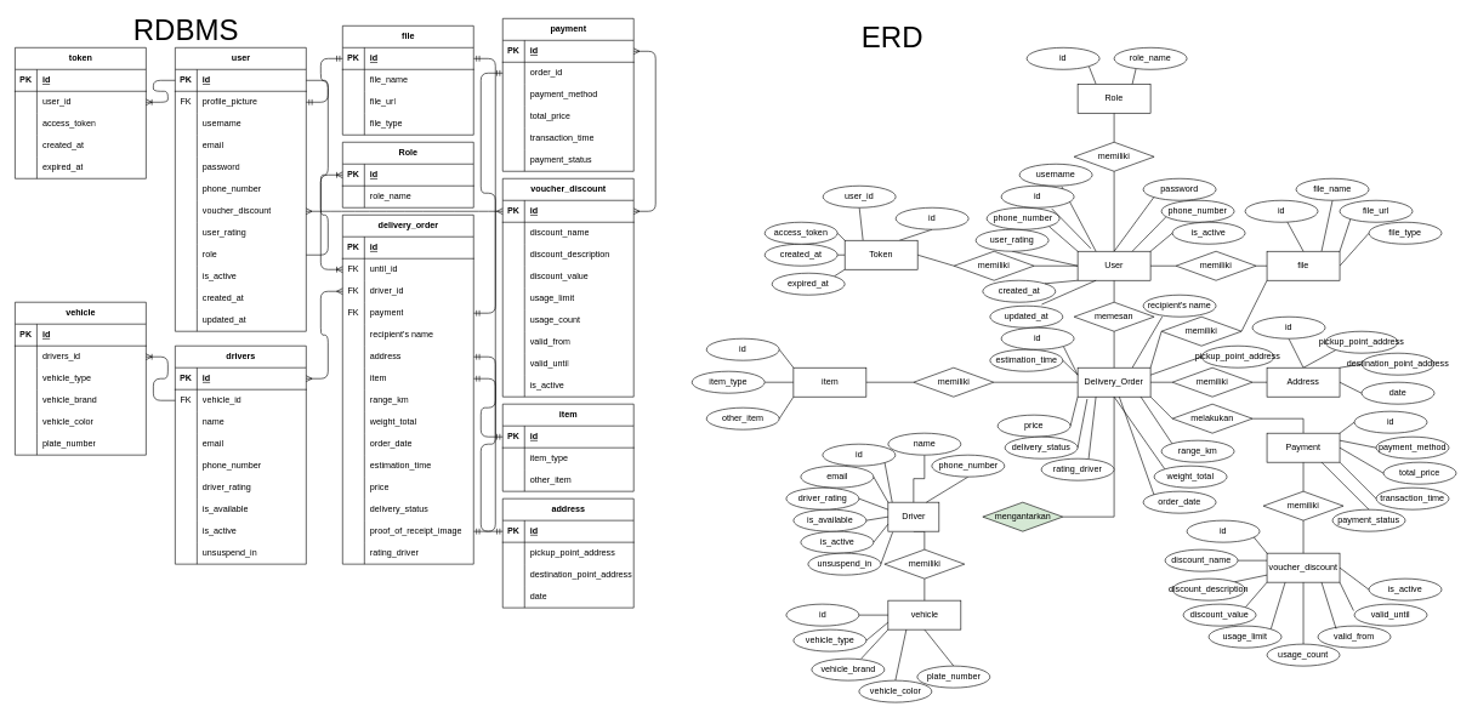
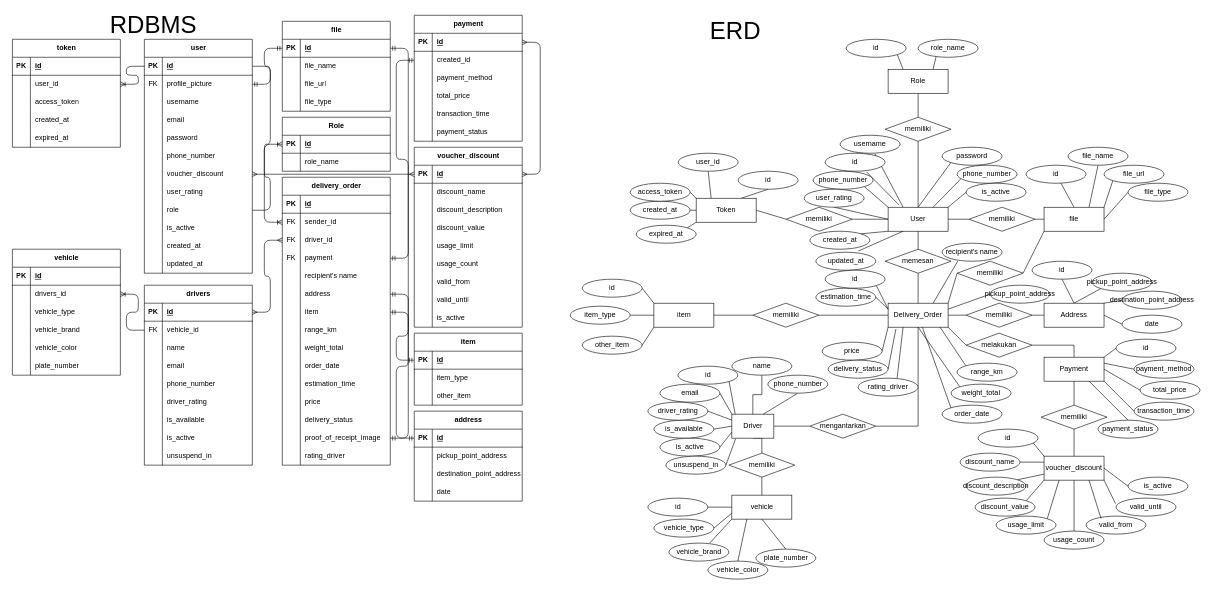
- <mxCell id="174" value="order_id" style="shape=partialRectangle;connectable=0;fillColor=none;top=0;left=0;bottom=0;right=0;align=left;spacingLeft=6;overflow=hidden;whiteSpace=wrap;html=1;" parent="172" vertex="1"><mxGeometry x="30" width="150" height="30" as="geometry"><mxRectangle width="150" height="30" as="alternateBounds" /></mxGeometry></mxCell>
+ <mxCell id="174" value="created_id" style="shape=partialRectangle;connectable=0;fillColor=none;top=0;left=0;bottom=0;right=0;align=left;spacingLeft=6;overflow=hidden;whiteSpace=wrap;html=1;" parent="172" vertex="1"><mxGeometry x="30" width="150" height="30" as="geometry"><mxRectangle width="150" height="30" as="alternateBounds" /></mxGeometry></mxCell>
- <mxCell id="113" value="until_id" style="shape=partialRectangle;connectable=0;fillColor=none;top=0;left=0;bottom=0;right=0;align=left;spacingLeft=6;overflow=hidden;whiteSpace=wrap;html=1;" parent="111" vertex="1"><mxGeometry x="30" width="150" height="30" as="geometry"><mxRectangle width="150" height="30" as="alternateBounds" /></mxGeometry></mxCell>
+ <mxCell id="113" value="sender_id" style="shape=partialRectangle;connectable=0;fillColor=none;top=0;left=0;bottom=0;right=0;align=left;spacingLeft=6;overflow=hidden;whiteSpace=wrap;html=1;" parent="111" vertex="1"><mxGeometry x="30" width="150" height="30" as="geometry"><mxRectangle width="150" height="30" as="alternateBounds" /></mxGeometry></mxCell>
+ <mxCell id="286" style="edgeStyle=orthogonalEdgeStyle;rounded=0;orthogonalLoop=1;jettySize=auto;html=1;exitX=1;exitY=0.5;exitDx=0;exitDy=0;entryX=0;entryY=0.5;entryDx=0;entryDy=0;endArrow=none;startFill=0;" parent="1" source="288" target="299" edge="1"><mxGeometry relative="1" as="geometry"><mxPoint x="1359.5" y="665" as="targetPoint" /></mxGeometry></mxCell>
- <mxCell id="299" value="mengantarkan" style="rhombus;whiteSpace=wrap;html=1;fillColor=#d5e8d4;" parent="1" vertex="1"><mxGeometry x="1349.5" y="690" width="110" height="40" as="geometry" /></mxCell>
+ <mxCell id="299" value="mengantarkan" style="rhombus;whiteSpace=wrap;html=1;" parent="1" vertex="1"><mxGeometry x="1349.5" y="690" width="110" height="40" as="geometry" /></mxCell>
